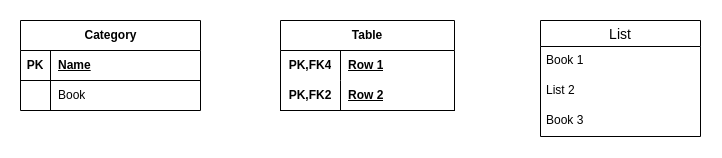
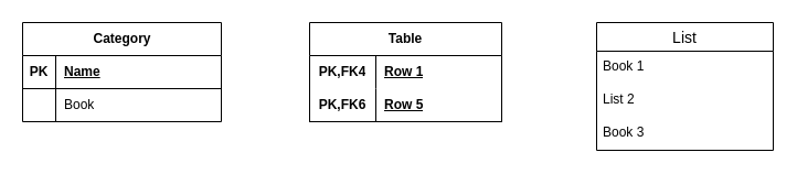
- <mxCell id="18" value="PK,FK2" style="shape=partialRectangle;connectable=0;fillColor=none;top=0;left=0;bottom=0;right=0;fontStyle=1;overflow=hidden;html=1;whiteSpace=wrap;" vertex="1" parent="17"><mxGeometry width="60" height="30" as="geometry"><mxRectangle width="60" height="30" as="alternateBounds" /></mxGeometry></mxCell>
+ <mxCell id="18" value="PK,FK6" style="shape=partialRectangle;connectable=0;fillColor=none;top=0;left=0;bottom=0;right=0;fontStyle=1;overflow=hidden;html=1;whiteSpace=wrap;" vertex="1" parent="17"><mxGeometry width="60" height="30" as="geometry"><mxRectangle width="60" height="30" as="alternateBounds" /></mxGeometry></mxCell>
- <mxCell id="19" value="Row 2" style="shape=partialRectangle;connectable=0;fillColor=none;top=0;left=0;bottom=0;right=0;align=left;spacingLeft=6;fontStyle=5;overflow=hidden;html=1;whiteSpace=wrap;" vertex="1" parent="17"><mxGeometry x="60" width="114" height="30" as="geometry"><mxRectangle width="114" height="30" as="alternateBounds" /></mxGeometry></mxCell>
+ <mxCell id="19" value="Row 5" style="shape=partialRectangle;connectable=0;fillColor=none;top=0;left=0;bottom=0;right=0;align=left;spacingLeft=6;fontStyle=5;overflow=hidden;html=1;whiteSpace=wrap;" vertex="1" parent="17"><mxGeometry x="60" width="114" height="30" as="geometry"><mxRectangle width="114" height="30" as="alternateBounds" /></mxGeometry></mxCell>
